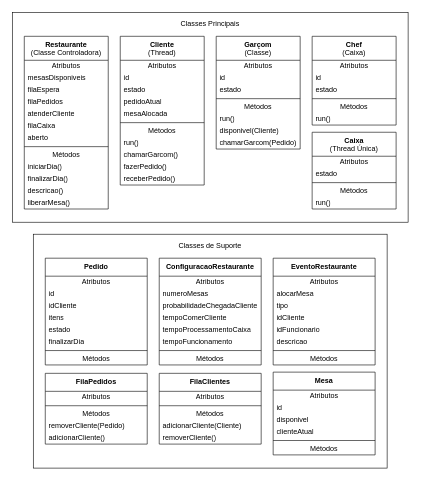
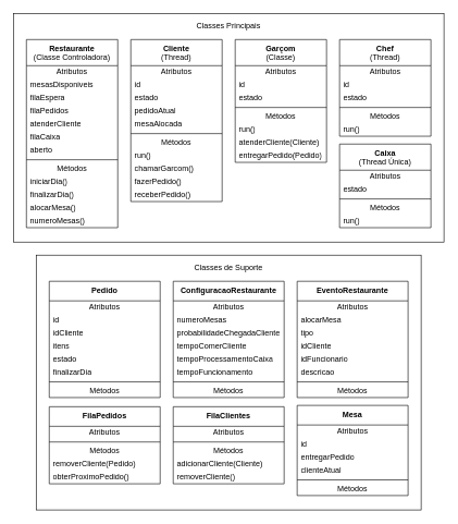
- <mxCell id="42" value="&lt;b&gt;Chef&lt;/b&gt;&lt;br&gt;(Caixa)" style="swimlane;fontStyle=0;align=center;verticalAlign=top;childLayout=stackLayout;horizontal=1;startSize=40;horizontalStack=0;resizeParent=1;resizeParentMax=0;resizeLast=0;collapsible=0;marginBottom=0;html=1;whiteSpace=wrap;" parent="1" vertex="1"><mxGeometry x="520" y="60" width="140" height="148" as="geometry" /></mxCell>
+ <mxCell id="42" value="&lt;b&gt;Chef&lt;/b&gt;&lt;br&gt;(Thread)" style="swimlane;fontStyle=0;align=center;verticalAlign=top;childLayout=stackLayout;horizontal=1;startSize=40;horizontalStack=0;resizeParent=1;resizeParentMax=0;resizeLast=0;collapsible=0;marginBottom=0;html=1;whiteSpace=wrap;" parent="1" vertex="1"><mxGeometry x="520" y="60" width="140" height="148" as="geometry" /></mxCell>
- <mxCell id="40" value="disponivel(Cliente)" style="text;html=1;strokeColor=none;fillColor=none;align=left;verticalAlign=middle;spacingLeft=4;spacingRight=4;overflow=hidden;rotatable=0;points=[[0,0.5],[1,0.5]];portConstraint=eastwest;whiteSpace=wrap;" parent="32" vertex="1"><mxGeometry y="148" width="140" height="20" as="geometry" /></mxCell>
+ <mxCell id="40" value="atenderCliente(Cliente)" style="text;html=1;strokeColor=none;fillColor=none;align=left;verticalAlign=middle;spacingLeft=4;spacingRight=4;overflow=hidden;rotatable=0;points=[[0,0.5],[1,0.5]];portConstraint=eastwest;whiteSpace=wrap;" parent="32" vertex="1"><mxGeometry y="148" width="140" height="20" as="geometry" /></mxCell>
- <mxCell id="41" value="chamarGarcom(Pedido)" style="text;html=1;strokeColor=none;fillColor=none;align=left;verticalAlign=middle;spacingLeft=4;spacingRight=4;overflow=hidden;rotatable=0;points=[[0,0.5],[1,0.5]];portConstraint=eastwest;whiteSpace=wrap;" parent="32" vertex="1"><mxGeometry y="168" width="140" height="20" as="geometry" /></mxCell>
+ <mxCell id="41" value="entregarPedido(Pedido)" style="text;html=1;strokeColor=none;fillColor=none;align=left;verticalAlign=middle;spacingLeft=4;spacingRight=4;overflow=hidden;rotatable=0;points=[[0,0.5],[1,0.5]];portConstraint=eastwest;whiteSpace=wrap;" parent="32" vertex="1"><mxGeometry y="168" width="140" height="20" as="geometry" /></mxCell>
- <mxCell id="17" value="descricao()" style="text;html=1;strokeColor=none;fillColor=none;align=left;verticalAlign=middle;spacingLeft=4;spacingRight=4;overflow=hidden;rotatable=0;points=[[0,0.5],[1,0.5]];portConstraint=eastwest;whiteSpace=wrap;" parent="4" vertex="1"><mxGeometry y="248" width="140" height="20" as="geometry" /></mxCell>
+ <mxCell id="17" value="alocarMesa()" style="text;html=1;strokeColor=none;fillColor=none;align=left;verticalAlign=middle;spacingLeft=4;spacingRight=4;overflow=hidden;rotatable=0;points=[[0,0.5],[1,0.5]];portConstraint=eastwest;whiteSpace=wrap;" parent="4" vertex="1"><mxGeometry y="248" width="140" height="20" as="geometry" /></mxCell>
- <mxCell id="18" value="liberarMesa()" style="text;html=1;strokeColor=none;fillColor=none;align=left;verticalAlign=middle;spacingLeft=4;spacingRight=4;overflow=hidden;rotatable=0;points=[[0,0.5],[1,0.5]];portConstraint=eastwest;whiteSpace=wrap;" parent="4" vertex="1"><mxGeometry y="268" width="140" height="20" as="geometry" /></mxCell>
+ <mxCell id="18" value="numeroMesas()" style="text;html=1;strokeColor=none;fillColor=none;align=left;verticalAlign=middle;spacingLeft=4;spacingRight=4;overflow=hidden;rotatable=0;points=[[0,0.5],[1,0.5]];portConstraint=eastwest;whiteSpace=wrap;" parent="4" vertex="1"><mxGeometry y="268" width="140" height="20" as="geometry" /></mxCell>
- <mxCell id="71" value="disponivel" style="text;html=1;strokeColor=none;fillColor=none;align=left;verticalAlign=middle;spacingLeft=4;spacingRight=4;overflow=hidden;rotatable=0;points=[[0,0.5],[1,0.5]];portConstraint=eastwest;whiteSpace=wrap;" parent="67" vertex="1"><mxGeometry y="70" width="170" height="20" as="geometry" /></mxCell>
+ <mxCell id="71" value="entregarPedido" style="text;html=1;strokeColor=none;fillColor=none;align=left;verticalAlign=middle;spacingLeft=4;spacingRight=4;overflow=hidden;rotatable=0;points=[[0,0.5],[1,0.5]];portConstraint=eastwest;whiteSpace=wrap;" parent="67" vertex="1"><mxGeometry y="70" width="170" height="20" as="geometry" /></mxCell>
- <mxCell id="101" value="adicionarCliente()" style="text;html=1;strokeColor=none;fillColor=none;align=left;verticalAlign=middle;spacingLeft=4;spacingRight=4;overflow=hidden;rotatable=0;points=[[0,0.5],[1,0.5]];portConstraint=eastwest;whiteSpace=wrap;" parent="95" vertex="1"><mxGeometry y="98" width="170" height="20" as="geometry" /></mxCell>
+ <mxCell id="101" value="obterProximoPedido()" style="text;html=1;strokeColor=none;fillColor=none;align=left;verticalAlign=middle;spacingLeft=4;spacingRight=4;overflow=hidden;rotatable=0;points=[[0,0.5],[1,0.5]];portConstraint=eastwest;whiteSpace=wrap;" parent="95" vertex="1"><mxGeometry y="98" width="170" height="20" as="geometry" /></mxCell>
